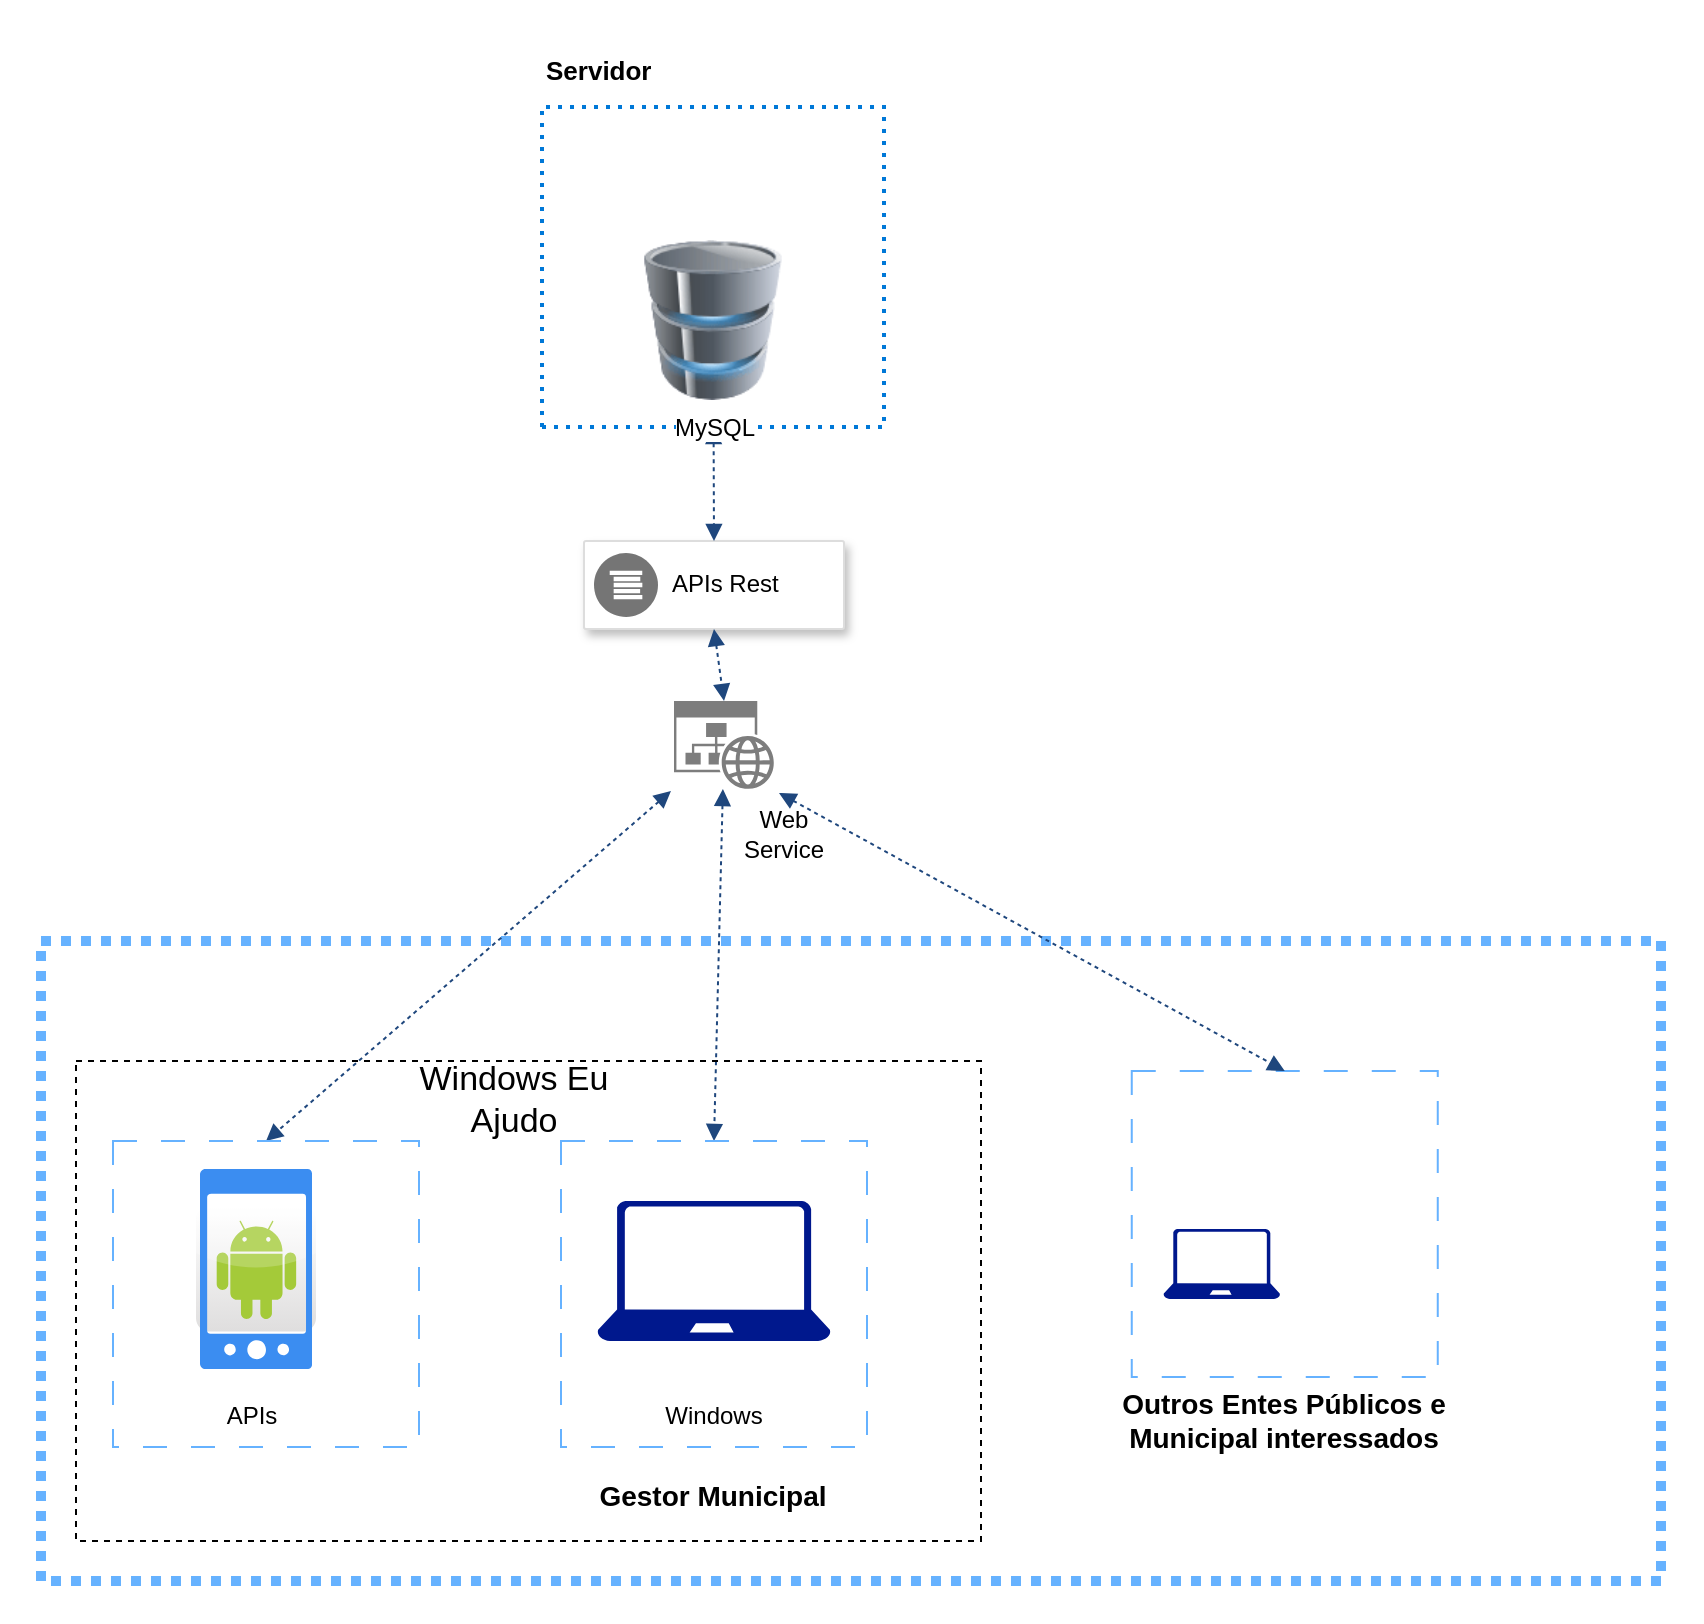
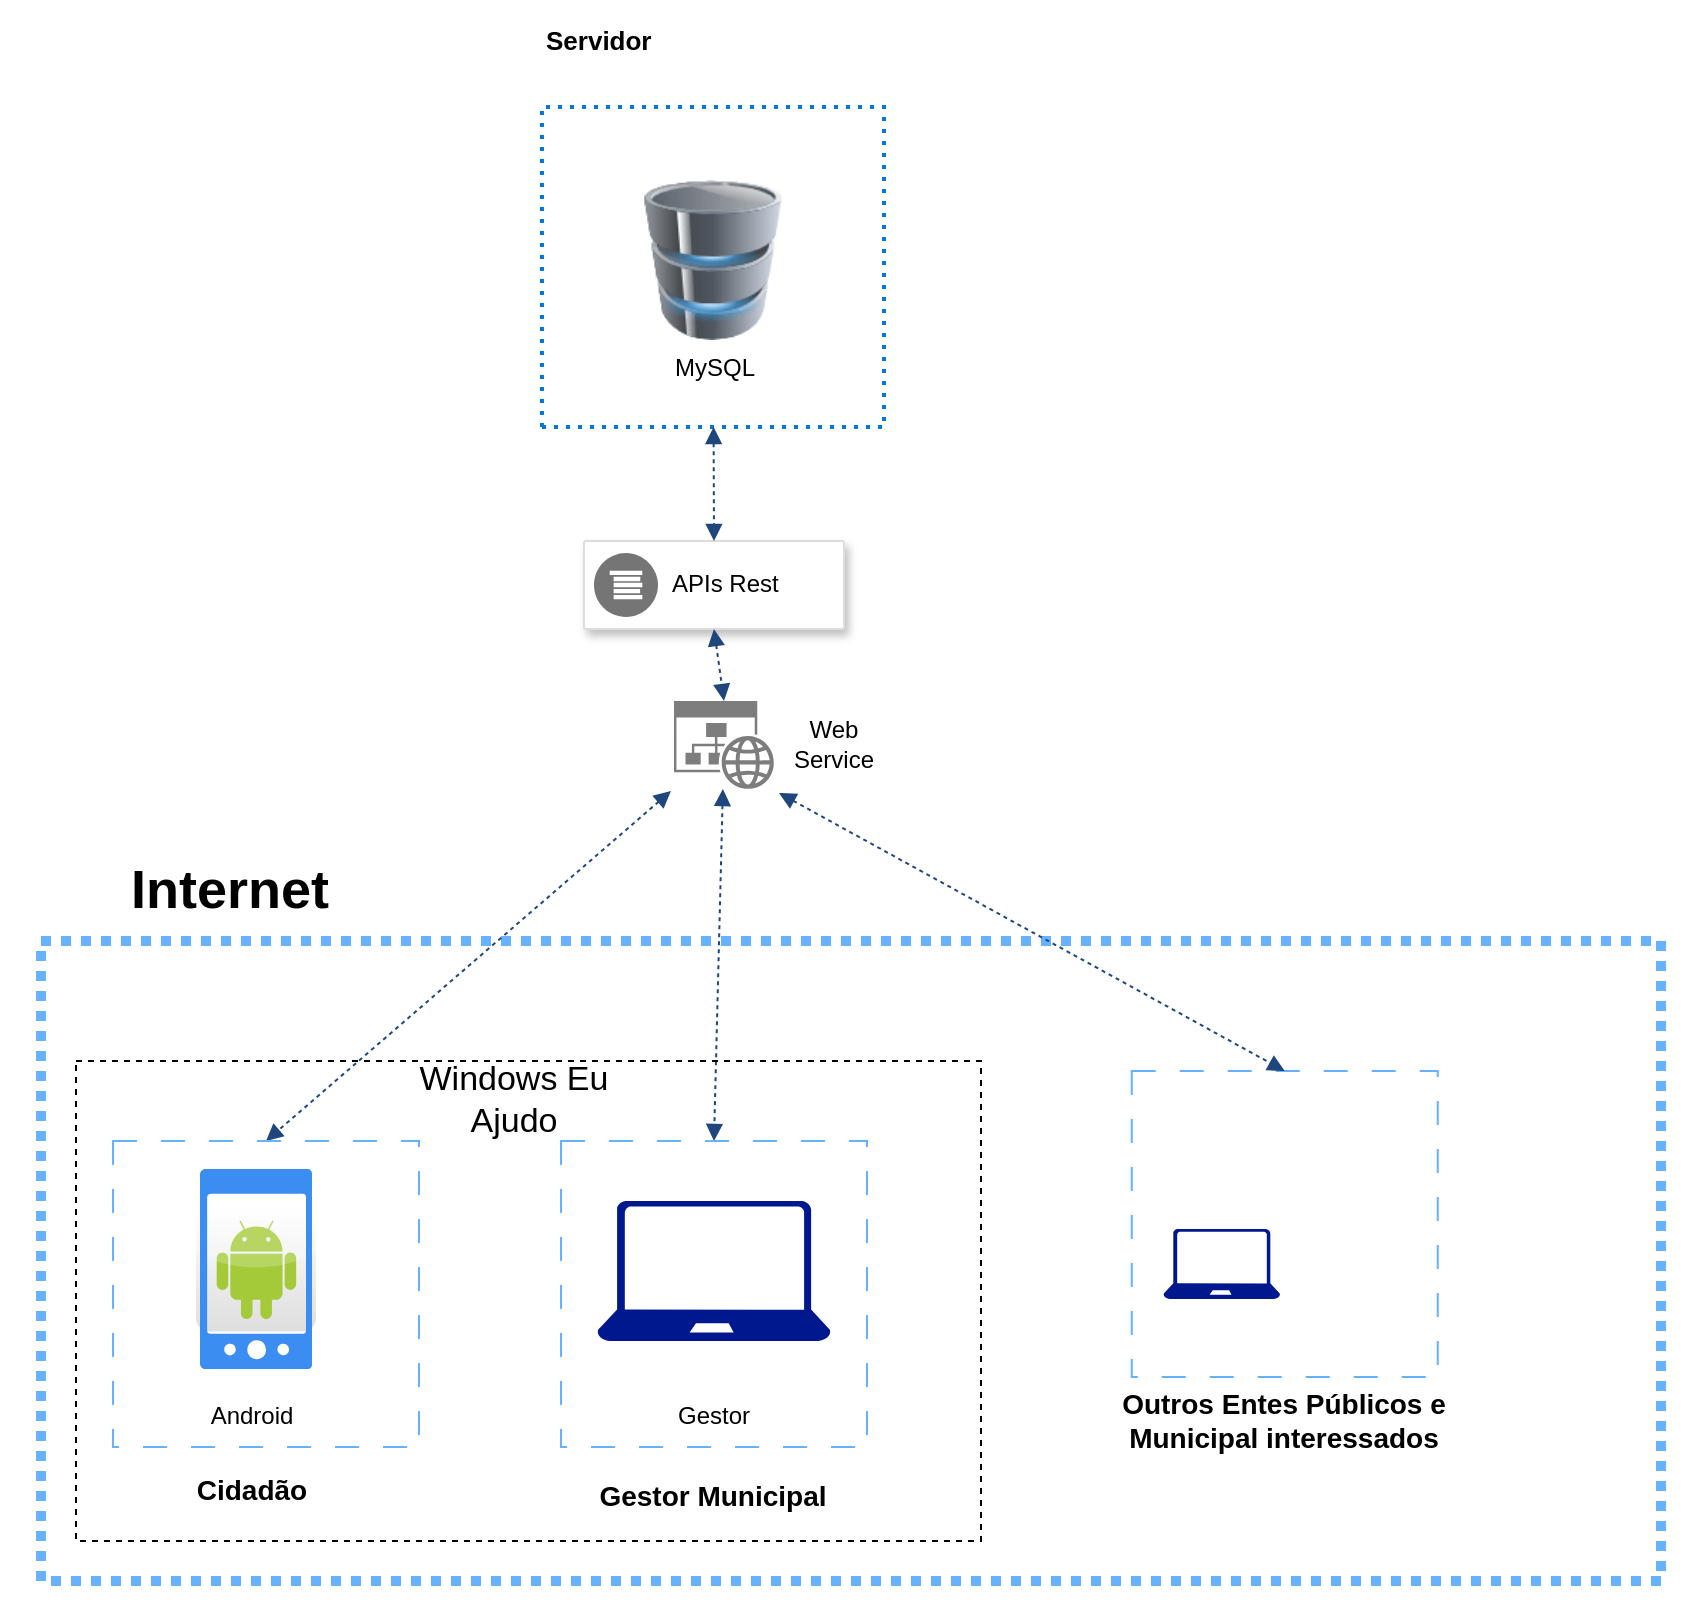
- <mxCell id="4" value="Servidor" style="text;html=1;strokeColor=none;fillColor=none;align=left;verticalAlign=middle;whiteSpace=wrap;rounded=0;fontSize=13;fontStyle=1" parent="1" vertex="1"><mxGeometry x="270.5" y="20" width="130" height="30" as="geometry" /></mxCell>
+ <mxCell id="4" value="Servidor" style="text;html=1;strokeColor=none;fillColor=none;align=left;verticalAlign=middle;whiteSpace=wrap;rounded=0;fontSize=13;fontStyle=1" parent="1" vertex="1"><mxGeometry x="270.5" y="5" width="130" height="30" as="geometry" /></mxCell>
- <mxCell id="11" value="MySQL" style="image;html=1;image=img/lib/clip_art/computers/Database_128x128.png" parent="1" vertex="1"><mxGeometry x="316.5" y="120" width="80" height="80" as="geometry" /></mxCell>
+ <mxCell id="11" value="MySQL" style="image;html=1;image=img/lib/clip_art/computers/Database_128x128.png" parent="1" vertex="1"><mxGeometry x="316.5" y="90" width="80" height="80" as="geometry" /></mxCell>
- <mxCell id="29" value="Web Service" style="text;html=1;strokeColor=none;fillColor=none;align=center;verticalAlign=middle;whiteSpace=wrap;rounded=0;" parent="1" vertex="1"><mxGeometry x="361.5" y="402" width="60" height="30" as="geometry" /></mxCell>
+ <mxCell id="29" value="Web Service" style="text;html=1;strokeColor=none;fillColor=none;align=center;verticalAlign=middle;whiteSpace=wrap;rounded=0;" parent="1" vertex="1"><mxGeometry x="386.5" y="357" width="60" height="30" as="geometry" /></mxCell>
+ <mxCell id="20" value="&lt;b&gt;&lt;font style=&quot;font-size: 27px;&quot;&gt;Internet&lt;/font&gt;&lt;/b&gt;" style="text;html=1;strokeColor=none;fillColor=none;align=center;verticalAlign=middle;whiteSpace=wrap;rounded=0;" parent="1" vertex="1"><mxGeometry x="60" y="430" width="110" height="30" as="geometry" /></mxCell>
- <mxCell id="16" value="APIs" style="text;html=1;strokeColor=none;fillColor=none;align=center;verticalAlign=middle;whiteSpace=wrap;rounded=0;" parent="1" vertex="1"><mxGeometry x="95.5" y="693" width="60" height="30" as="geometry" /></mxCell>
+ <mxCell id="16" value="Android" style="text;html=1;strokeColor=none;fillColor=none;align=center;verticalAlign=middle;whiteSpace=wrap;rounded=0;" parent="1" vertex="1"><mxGeometry x="95.5" y="693" width="60" height="30" as="geometry" /></mxCell>
- <mxCell id="22" value="Windows" style="text;html=1;strokeColor=none;fillColor=none;align=center;verticalAlign=middle;whiteSpace=wrap;rounded=0;" parent="1" vertex="1"><mxGeometry x="326.5" y="693" width="60" height="30" as="geometry" /></mxCell>
+ <mxCell id="22" value="Gestor" style="text;html=1;strokeColor=none;fillColor=none;align=center;verticalAlign=middle;whiteSpace=wrap;rounded=0;" parent="1" vertex="1"><mxGeometry x="326.5" y="693" width="60" height="30" as="geometry" /></mxCell>
+ <mxCell id="17" value="&lt;b&gt;&lt;font style=&quot;font-size: 14px;&quot;&gt;Cidadão&lt;/font&gt;&lt;/b&gt;" style="text;html=1;strokeColor=none;fillColor=none;align=center;verticalAlign=middle;whiteSpace=wrap;rounded=0;" parent="1" vertex="1"><mxGeometry x="95.5" y="730" width="60" height="30" as="geometry" /></mxCell>
